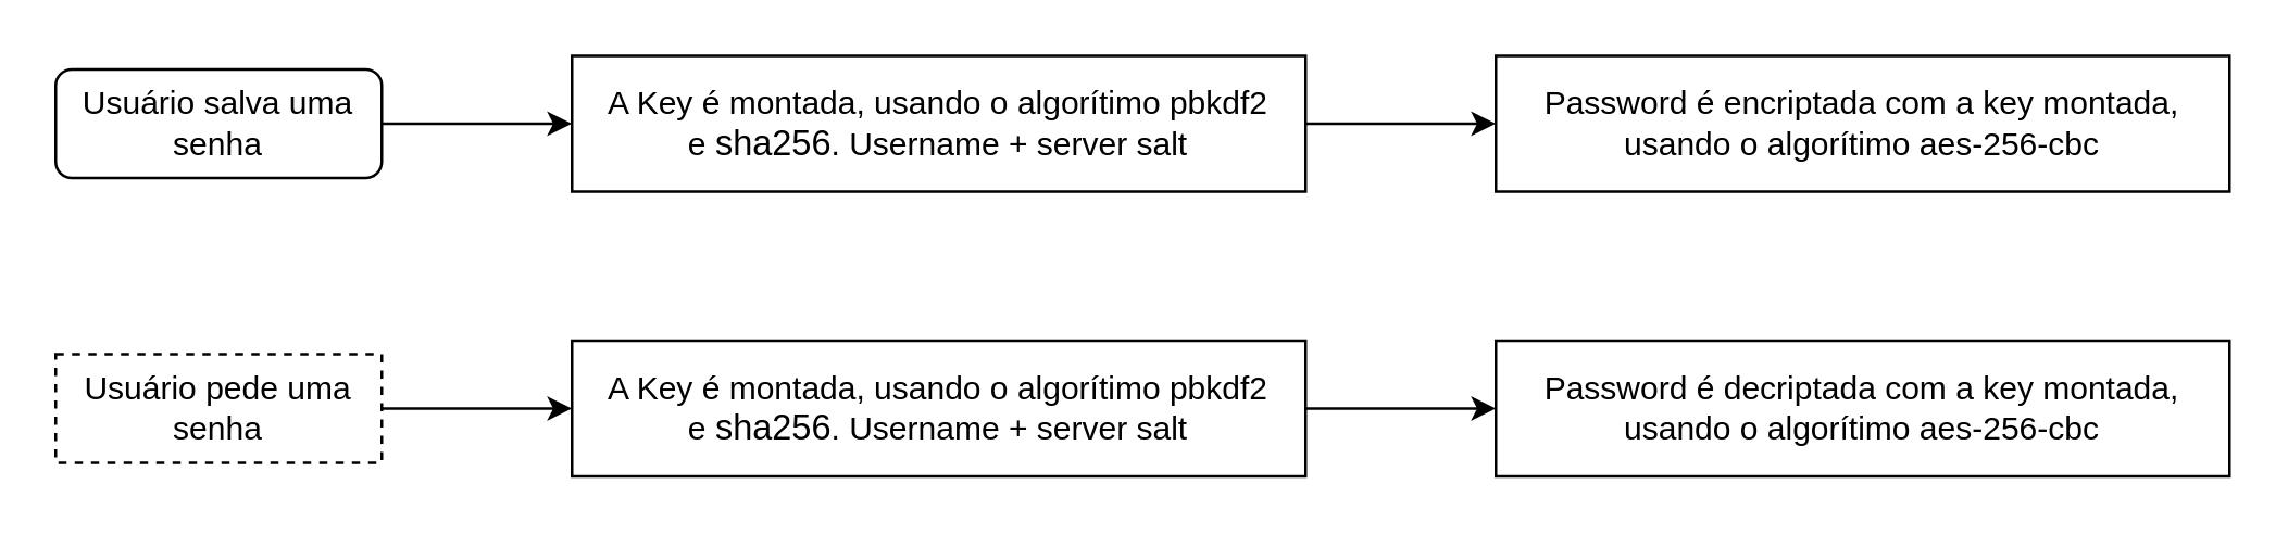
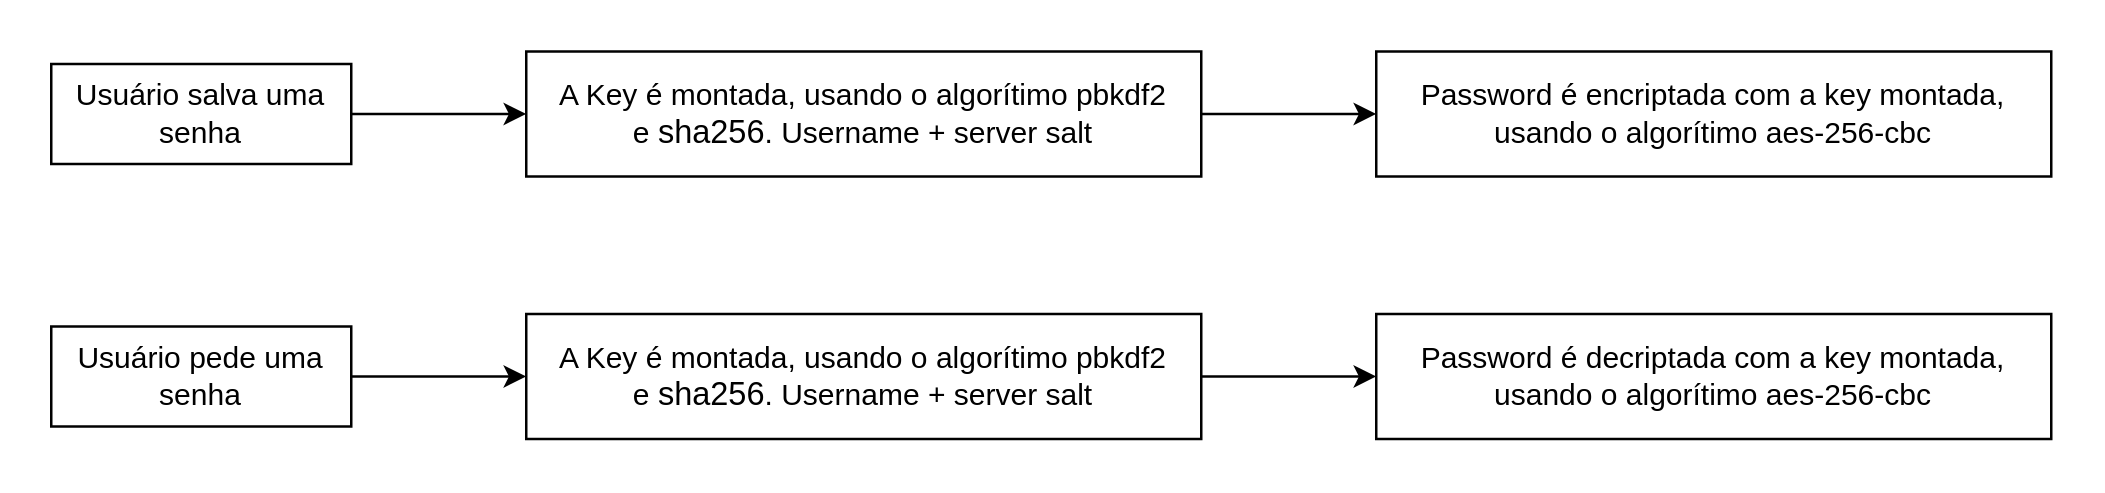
- <mxCell id="3" value="Usuário salva uma senha" style="whiteSpace=wrap;html=1;rounded=1;" parent="1" vertex="1"><mxGeometry x="20" y="25" width="120" height="40" as="geometry" /></mxCell>
+ <mxCell id="3" value="Usuário salva uma senha" style="rounded=0;whiteSpace=wrap;html=1;" parent="1" vertex="1"><mxGeometry x="20" y="25" width="120" height="40" as="geometry" /></mxCell>
- <mxCell id="8" value="Usuário pede uma senha" style="rounded=0;whiteSpace=wrap;html=1;dashed=1;" parent="1" vertex="1"><mxGeometry x="20" y="130" width="120" height="40" as="geometry" /></mxCell>
+ <mxCell id="8" value="Usuário pede uma senha" style="rounded=0;whiteSpace=wrap;html=1;" parent="1" vertex="1"><mxGeometry x="20" y="130" width="120" height="40" as="geometry" /></mxCell>
